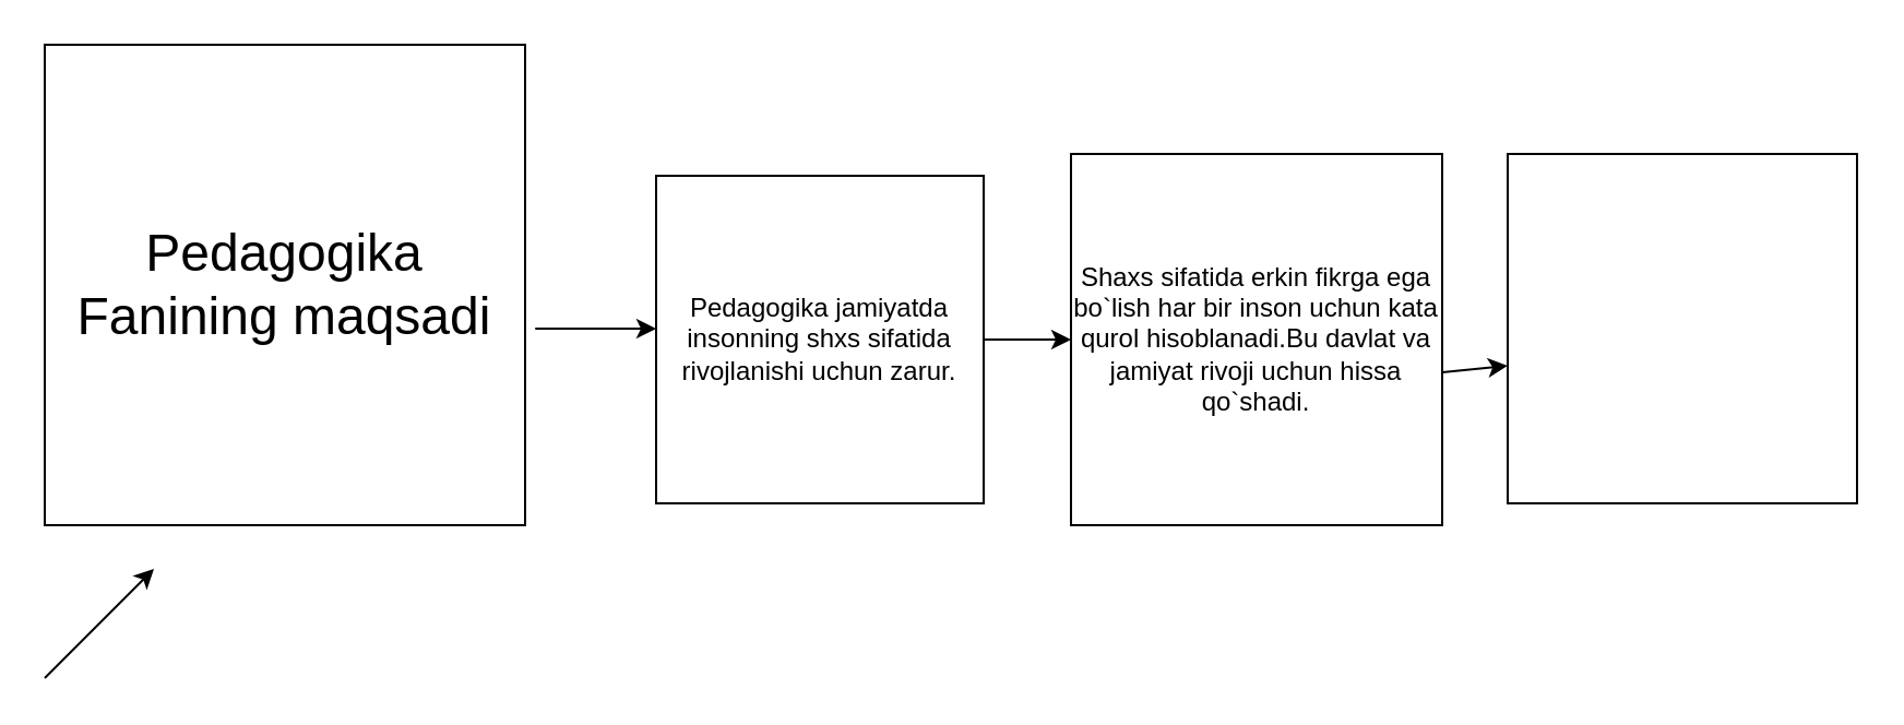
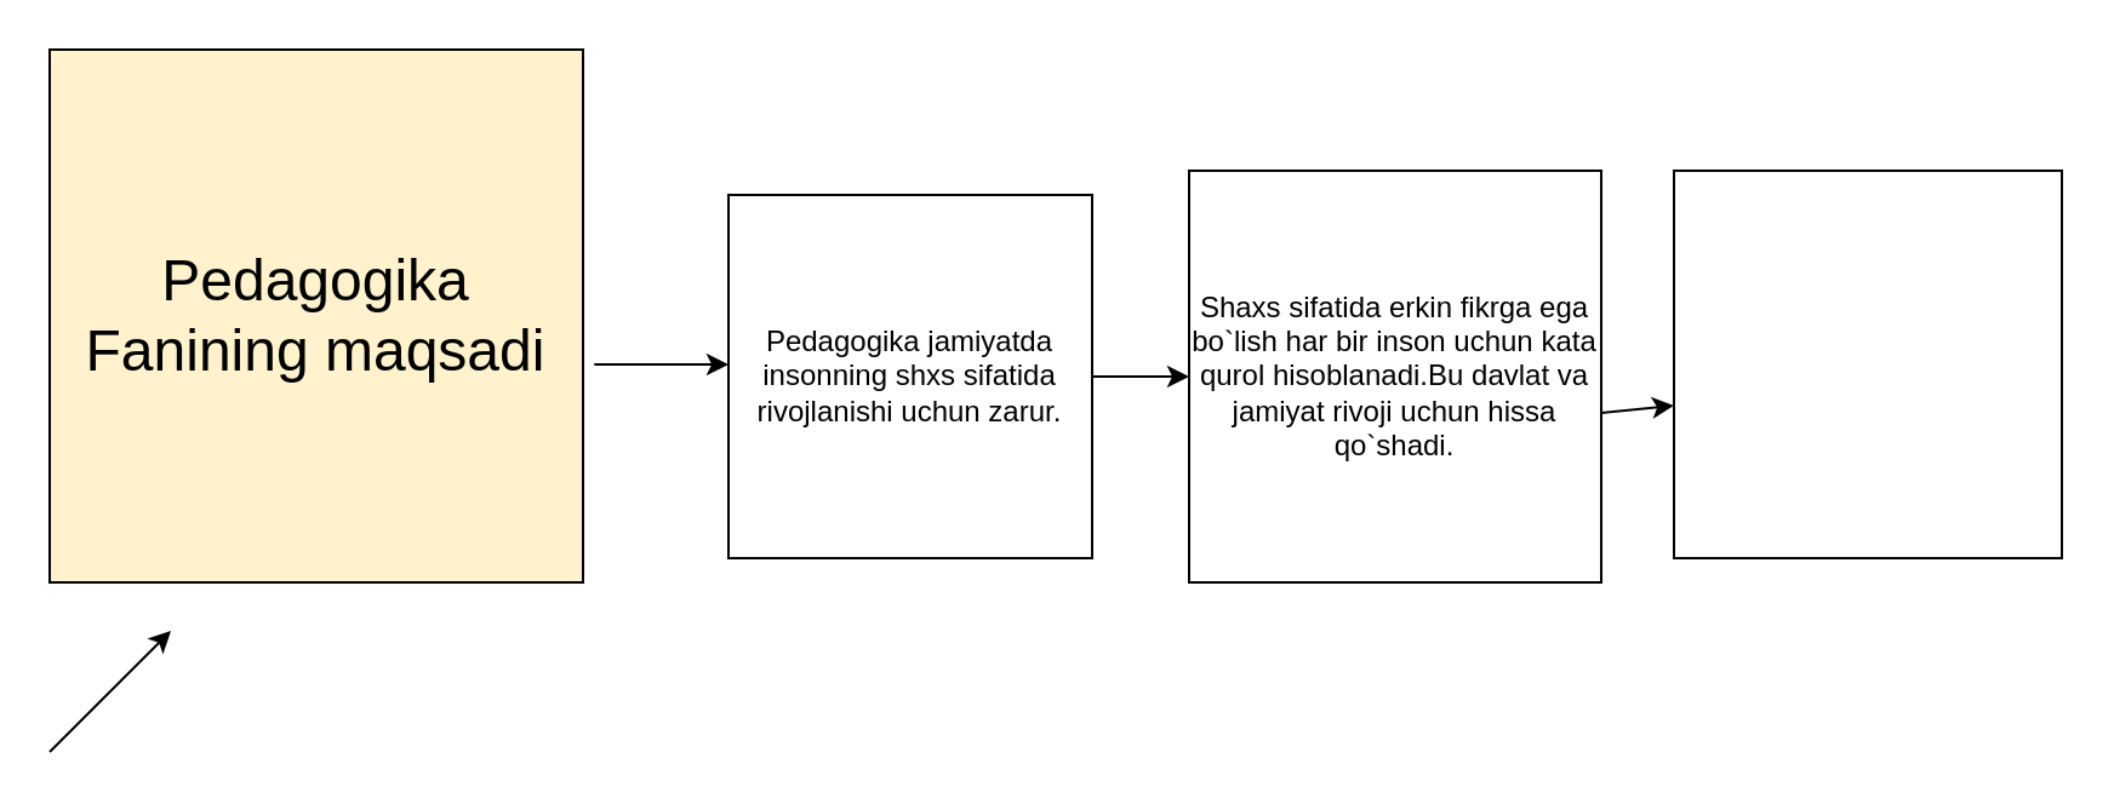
- <mxCell id="2" value="&lt;font style=&quot;font-size: 24px&quot;&gt;Pedagogika Fanining maqsadi&lt;/font&gt;" style="whiteSpace=wrap;html=1;aspect=fixed;" vertex="1" parent="1"><mxGeometry x="20" y="20" width="220" height="220" as="geometry" /></mxCell>
+ <mxCell id="2" value="&lt;font style=&quot;font-size: 24px&quot;&gt;Pedagogika Fanining maqsadi&lt;/font&gt;" style="whiteSpace=wrap;html=1;aspect=fixed;fillColor=#fff2cc;" vertex="1" parent="1"><mxGeometry x="20" y="20" width="220" height="220" as="geometry" /></mxCell>
